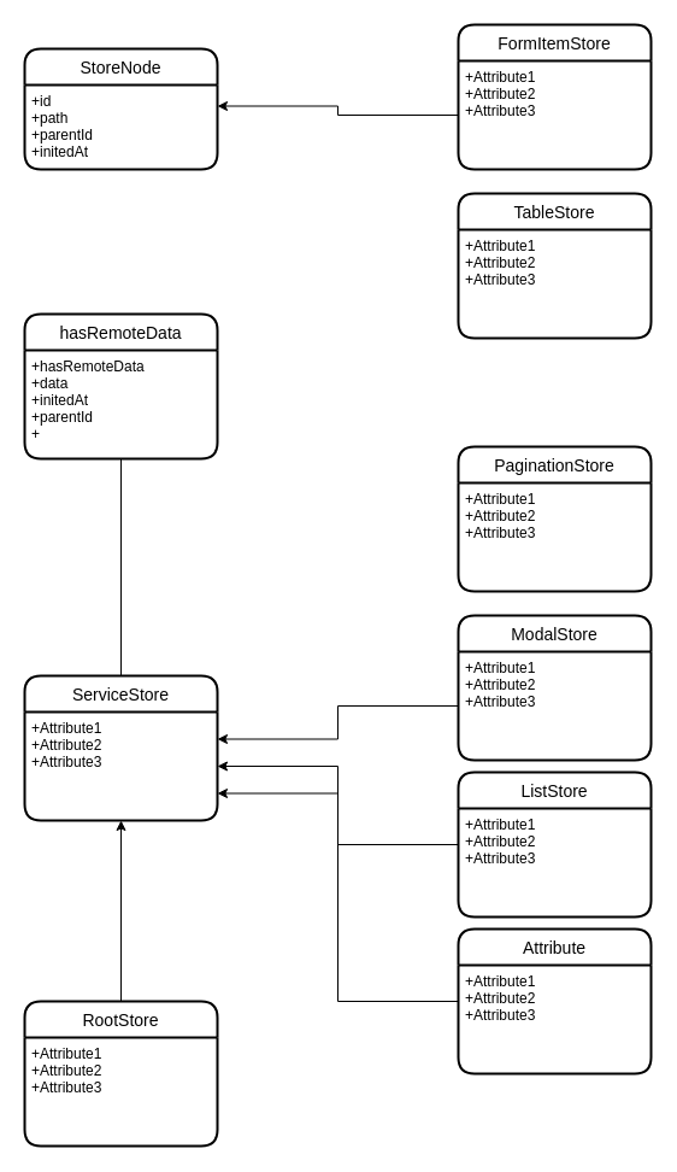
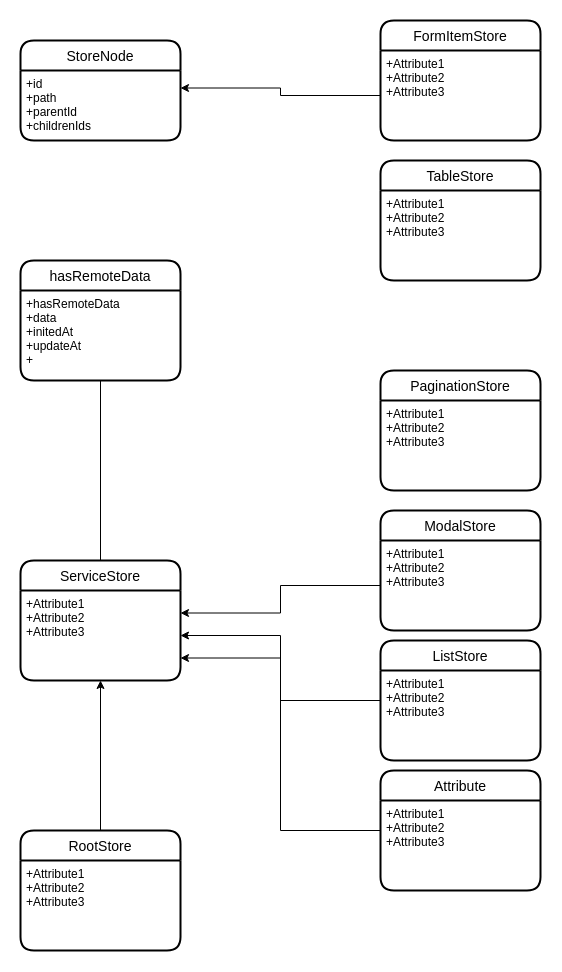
- <mxCell id="3" value="+id&#10;+path&#10;+parentId&#10;+initedAt" style="align=left;strokeColor=none;fillColor=none;spacingLeft=4;fontSize=12;verticalAlign=top;resizable=0;rotatable=0;part=1;" vertex="1" parent="2"><mxGeometry y="30" width="160" height="70" as="geometry" /></mxCell>
+ <mxCell id="3" value="+id&#10;+path&#10;+parentId&#10;+childrenIds" style="align=left;strokeColor=none;fillColor=none;spacingLeft=4;fontSize=12;verticalAlign=top;resizable=0;rotatable=0;part=1;" vertex="1" parent="2"><mxGeometry y="30" width="160" height="70" as="geometry" /></mxCell>
- <mxCell id="5" value="+hasRemoteData&#10;+data&#10;+initedAt&#10;+parentId&#10;+" style="align=left;strokeColor=none;fillColor=none;spacingLeft=4;fontSize=12;verticalAlign=top;resizable=0;rotatable=0;part=1;" vertex="1" parent="4"><mxGeometry y="30" width="160" height="90" as="geometry" /></mxCell>
+ <mxCell id="5" value="+hasRemoteData&#10;+data&#10;+initedAt&#10;+updateAt&#10;+" style="align=left;strokeColor=none;fillColor=none;spacingLeft=4;fontSize=12;verticalAlign=top;resizable=0;rotatable=0;part=1;" vertex="1" parent="4"><mxGeometry y="30" width="160" height="90" as="geometry" /></mxCell>
